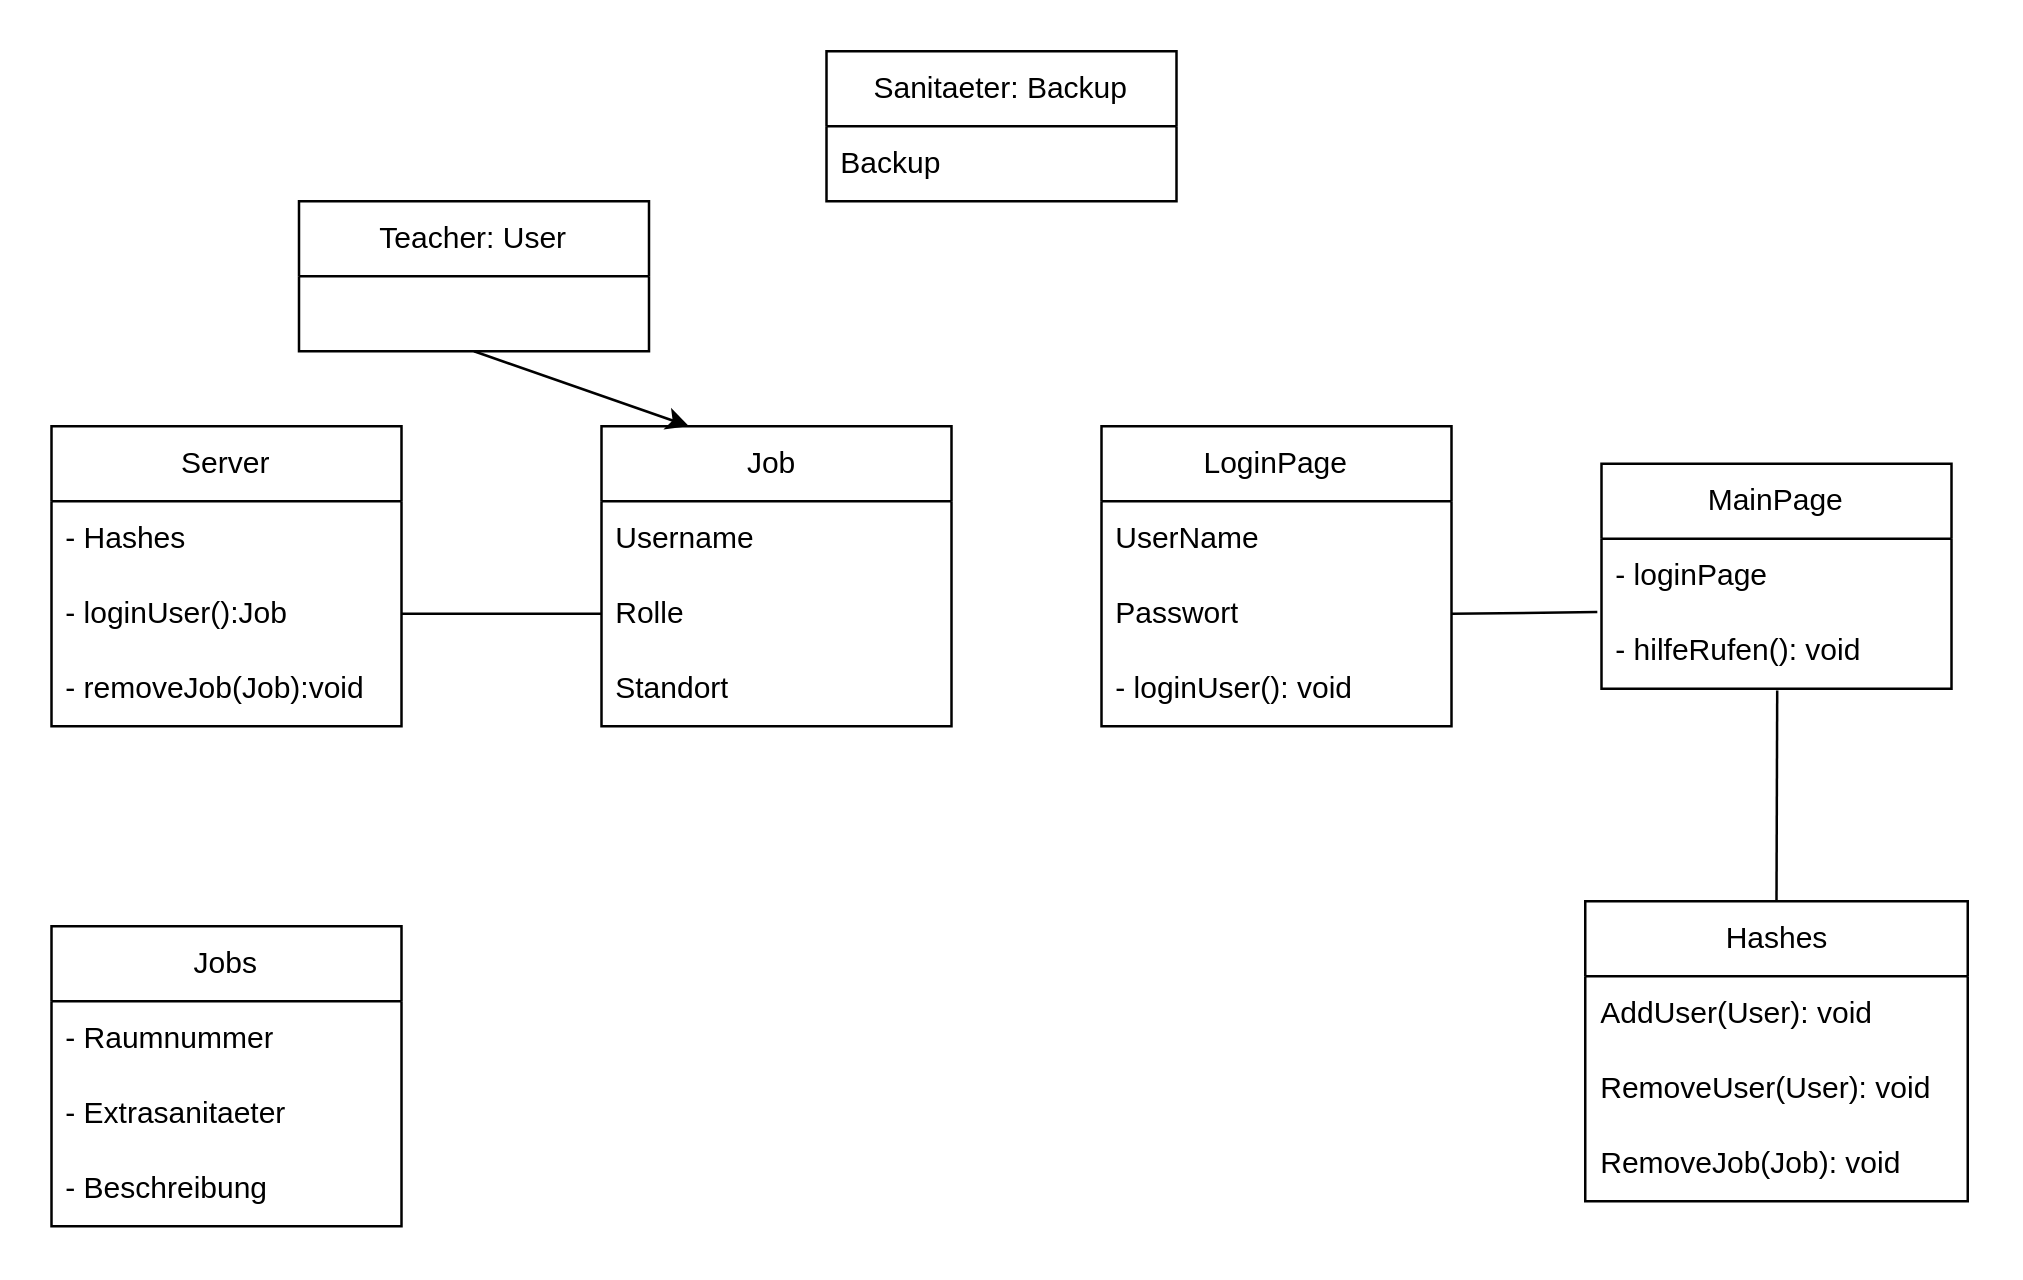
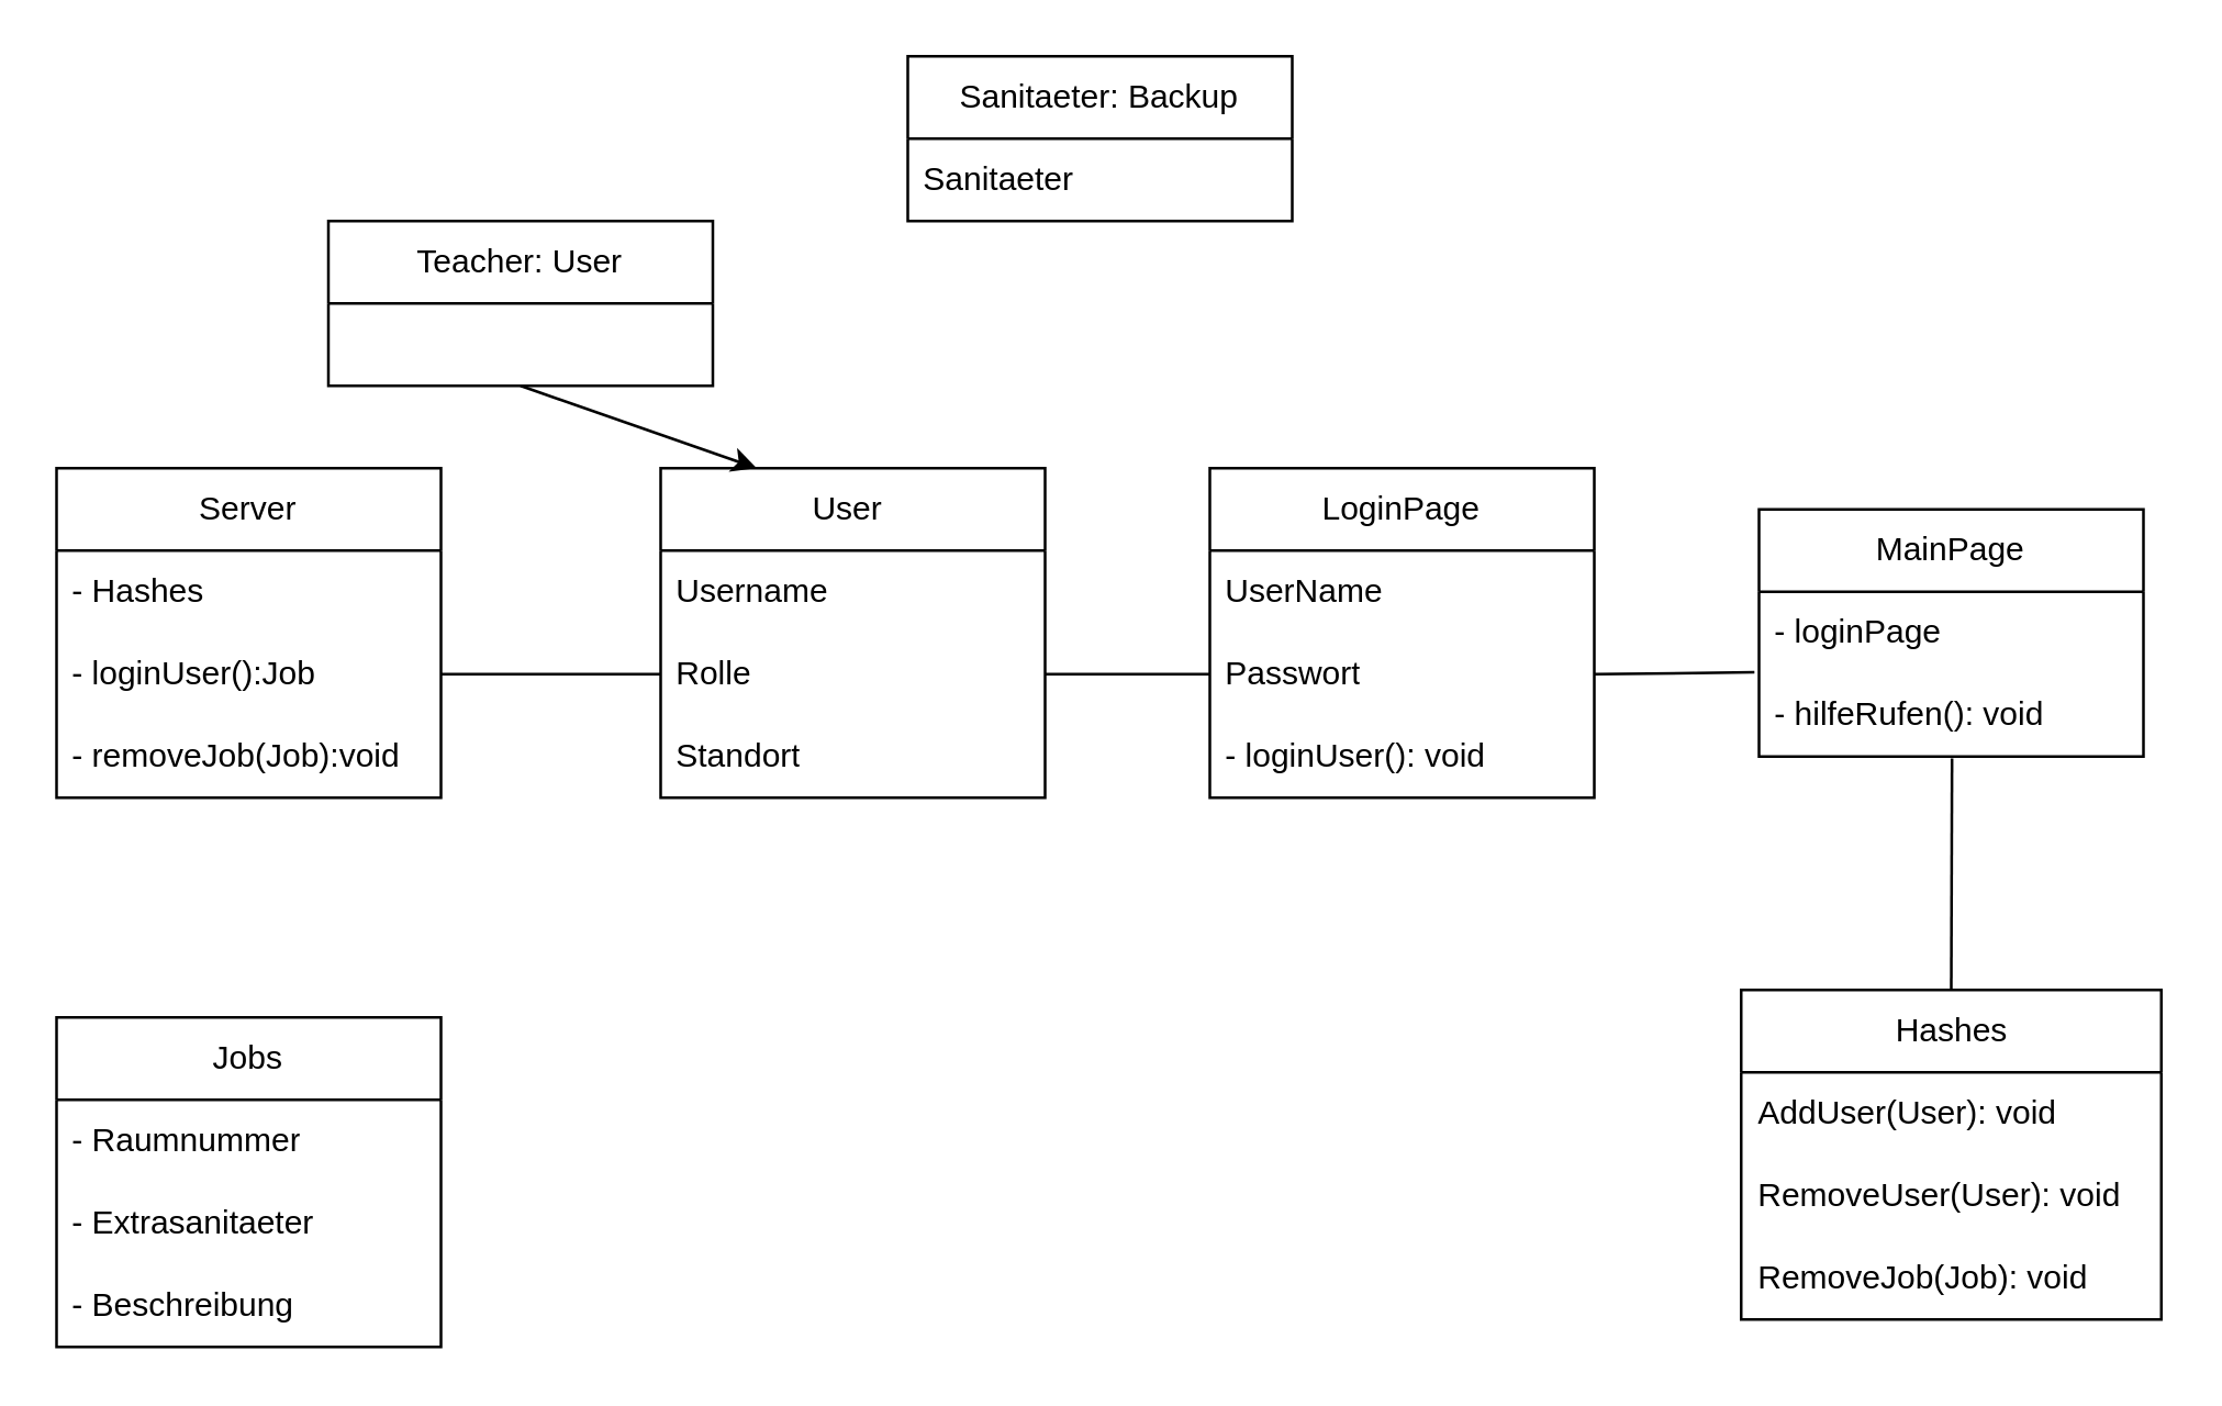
- <mxCell id="26" value="Backup" style="text;strokeColor=none;fillColor=none;align=left;verticalAlign=middle;spacingLeft=4;spacingRight=4;overflow=hidden;points=[[0,0.5],[1,0.5]];portConstraint=eastwest;rotatable=0;whiteSpace=wrap;html=1;" parent="25" vertex="1"><mxGeometry y="30" width="140" height="30" as="geometry" /></mxCell>
+ <mxCell id="26" value="Sanitaeter" style="text;strokeColor=none;fillColor=none;align=left;verticalAlign=middle;spacingLeft=4;spacingRight=4;overflow=hidden;points=[[0,0.5],[1,0.5]];portConstraint=eastwest;rotatable=0;whiteSpace=wrap;html=1;" parent="25" vertex="1"><mxGeometry y="30" width="140" height="30" as="geometry" /></mxCell>
- <mxCell id="2" value="Job&amp;nbsp;" style="swimlane;fontStyle=0;childLayout=stackLayout;horizontal=1;startSize=30;horizontalStack=0;resizeParent=1;resizeParentMax=0;resizeLast=0;collapsible=1;marginBottom=0;whiteSpace=wrap;html=1;" parent="1" vertex="1"><mxGeometry x="240" y="170" width="140" height="120" as="geometry" /></mxCell>
+ <mxCell id="2" value="User&amp;nbsp;" style="swimlane;fontStyle=0;childLayout=stackLayout;horizontal=1;startSize=30;horizontalStack=0;resizeParent=1;resizeParentMax=0;resizeLast=0;collapsible=1;marginBottom=0;whiteSpace=wrap;html=1;" parent="1" vertex="1"><mxGeometry x="240" y="170" width="140" height="120" as="geometry" /></mxCell>
+ <mxCell id="30" value="" style="endArrow=none;html=1;rounded=0;exitX=1;exitY=0.5;exitDx=0;exitDy=0;entryX=0;entryY=0.5;entryDx=0;entryDy=0;" parent="1" source="4" target="8" edge="1"><mxGeometry width="50" height="50" relative="1" as="geometry"><mxPoint x="380" y="440" as="sourcePoint" /><mxPoint x="430" y="390" as="targetPoint" /></mxGeometry></mxCell>
